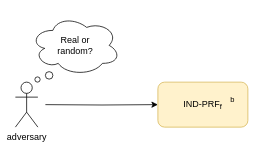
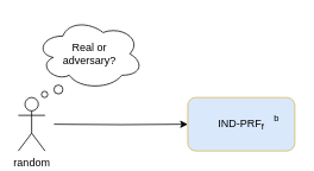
- <mxCell id="6" value="Real or &lt;br&gt;random?" style="ellipse;shape=cloud;whiteSpace=wrap;html=1;fillColor=none;" vertex="1" parent="1"><mxGeometry x="40" y="20" width="120" height="80" as="geometry" /></mxCell>
+ <mxCell id="6" value="Real or &lt;br&gt;adversary?" style="ellipse;shape=cloud;whiteSpace=wrap;html=1;fillColor=none;" vertex="1" parent="1"><mxGeometry x="40" y="20" width="120" height="80" as="geometry" /></mxCell>
- <mxCell id="3" value="IND-PRF&lt;sub&gt;f&lt;/sub&gt;" style="rounded=1;whiteSpace=wrap;html=1;fillColor=#fff2cc;strokeColor=#d6b656;" vertex="1" parent="1"><mxGeometry x="210" y="109" width="120" height="60" as="geometry" /></mxCell>
+ <mxCell id="3" value="IND-PRF&lt;sub&gt;f&lt;/sub&gt;" style="rounded=1;whiteSpace=wrap;html=1;fillColor=#dae8fc;strokeColor=#d6b656;" vertex="1" parent="1"><mxGeometry x="210" y="109" width="120" height="60" as="geometry" /></mxCell>
- <mxCell id="5" value="adversary" style="shape=umlActor;verticalLabelPosition=bottom;labelBackgroundColor=#ffffff;verticalAlign=top;html=1;outlineConnect=0;" vertex="1" parent="1"><mxGeometry x="20" y="109" width="30" height="60" as="geometry" /></mxCell>
+ <mxCell id="5" value="random" style="shape=umlActor;verticalLabelPosition=bottom;labelBackgroundColor=#ffffff;verticalAlign=top;html=1;outlineConnect=0;" vertex="1" parent="1"><mxGeometry x="20" y="109" width="30" height="60" as="geometry" /></mxCell>
